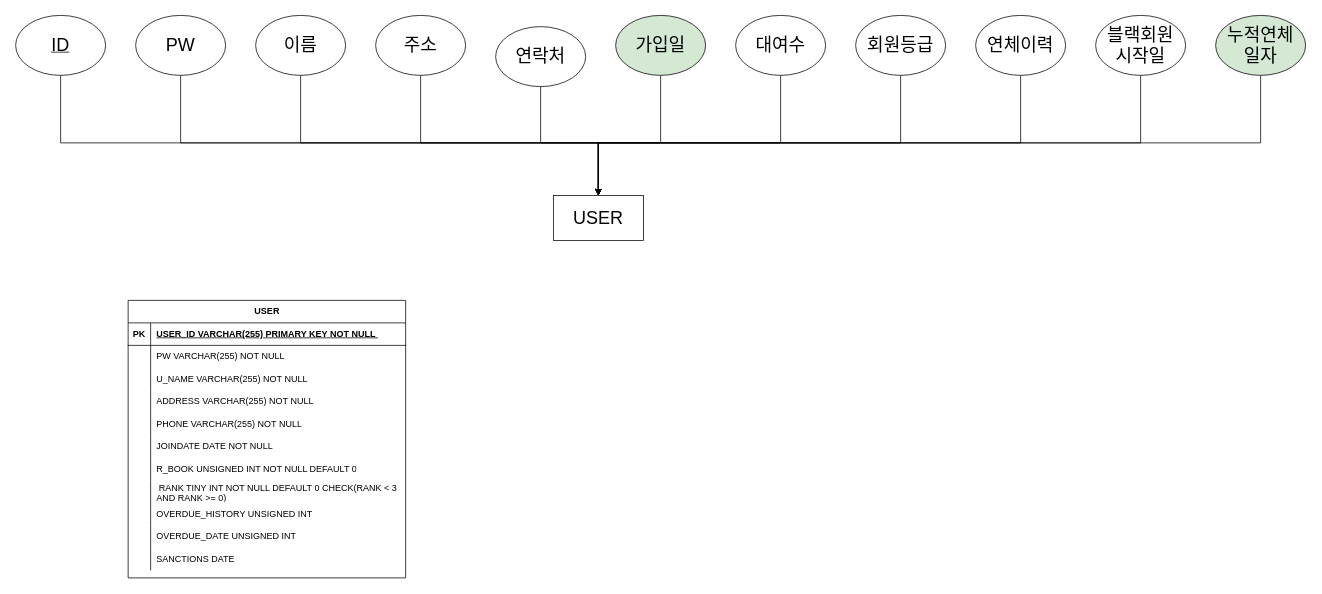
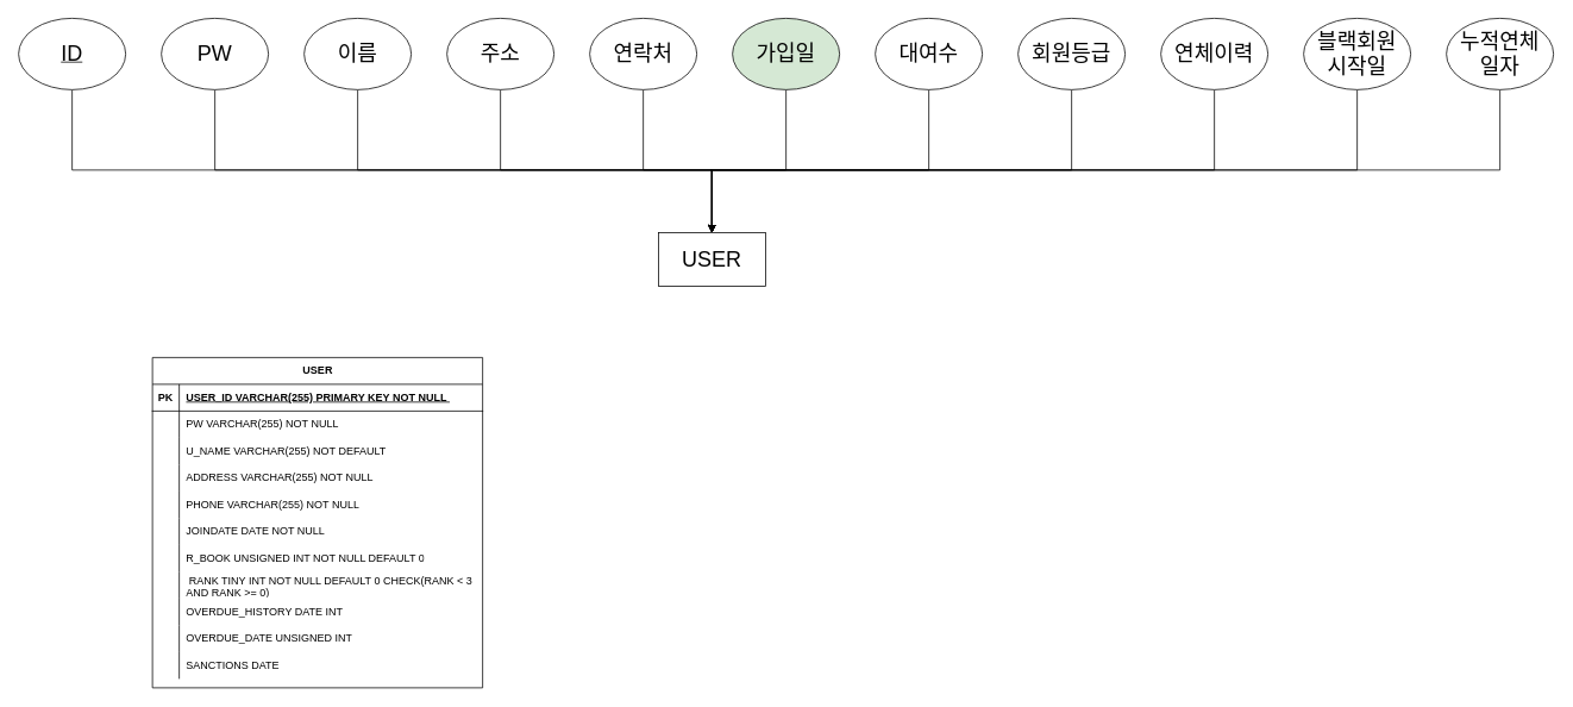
- <mxCell id="24" value="&lt;span style=&quot;font-size: 24px;&quot;&gt;누적연체&lt;/span&gt;&lt;div&gt;&lt;span style=&quot;font-size: 24px;&quot;&gt;일자&lt;/span&gt;&lt;/div&gt;" style="ellipse;whiteSpace=wrap;html=1;fillColor=#d5e8d4;" parent="1" vertex="1"><mxGeometry x="1620" y="20" width="120" height="80" as="geometry" /></mxCell>
+ <mxCell id="24" value="&lt;span style=&quot;font-size: 24px;&quot;&gt;누적연체&lt;/span&gt;&lt;div&gt;&lt;span style=&quot;font-size: 24px;&quot;&gt;일자&lt;/span&gt;&lt;/div&gt;" style="ellipse;whiteSpace=wrap;html=1;" parent="1" vertex="1"><mxGeometry x="1620" y="20" width="120" height="80" as="geometry" /></mxCell>
- <mxCell id="12" value="&lt;span style=&quot;font-size: 24px;&quot;&gt;연락처&lt;/span&gt;" style="ellipse;whiteSpace=wrap;html=1;" parent="1" vertex="1"><mxGeometry x="660" y="35" width="120" height="80" as="geometry" /></mxCell>
+ <mxCell id="12" value="&lt;span style=&quot;font-size: 24px;&quot;&gt;연락처&lt;/span&gt;" style="ellipse;whiteSpace=wrap;html=1;" parent="1" vertex="1"><mxGeometry x="660" y="20" width="120" height="80" as="geometry" /></mxCell>
- <mxCell id="34" value="U_NAME VARCHAR(255) NOT NULL" style="shape=partialRectangle;connectable=0;fillColor=none;top=0;left=0;bottom=0;right=0;align=left;spacingLeft=6;overflow=hidden;whiteSpace=wrap;html=1;" vertex="1" parent="32"><mxGeometry x="30" width="340" height="30" as="geometry"><mxRectangle width="340" height="30" as="alternateBounds" /></mxGeometry></mxCell>
+ <mxCell id="34" value="U_NAME VARCHAR(255) NOT DEFAULT" style="shape=partialRectangle;connectable=0;fillColor=none;top=0;left=0;bottom=0;right=0;align=left;spacingLeft=6;overflow=hidden;whiteSpace=wrap;html=1;" vertex="1" parent="32"><mxGeometry x="30" width="340" height="30" as="geometry"><mxRectangle width="340" height="30" as="alternateBounds" /></mxGeometry></mxCell>
- <mxCell id="52" value="OVERDUE_HISTORY UNSIGNED INT" style="shape=partialRectangle;connectable=0;fillColor=none;top=0;left=0;bottom=0;right=0;align=left;spacingLeft=6;overflow=hidden;whiteSpace=wrap;html=1;" vertex="1" parent="50"><mxGeometry x="30" width="340" height="30" as="geometry"><mxRectangle width="340" height="30" as="alternateBounds" /></mxGeometry></mxCell>
+ <mxCell id="52" value="OVERDUE_HISTORY DATE INT" style="shape=partialRectangle;connectable=0;fillColor=none;top=0;left=0;bottom=0;right=0;align=left;spacingLeft=6;overflow=hidden;whiteSpace=wrap;html=1;" vertex="1" parent="50"><mxGeometry x="30" width="340" height="30" as="geometry"><mxRectangle width="340" height="30" as="alternateBounds" /></mxGeometry></mxCell>
